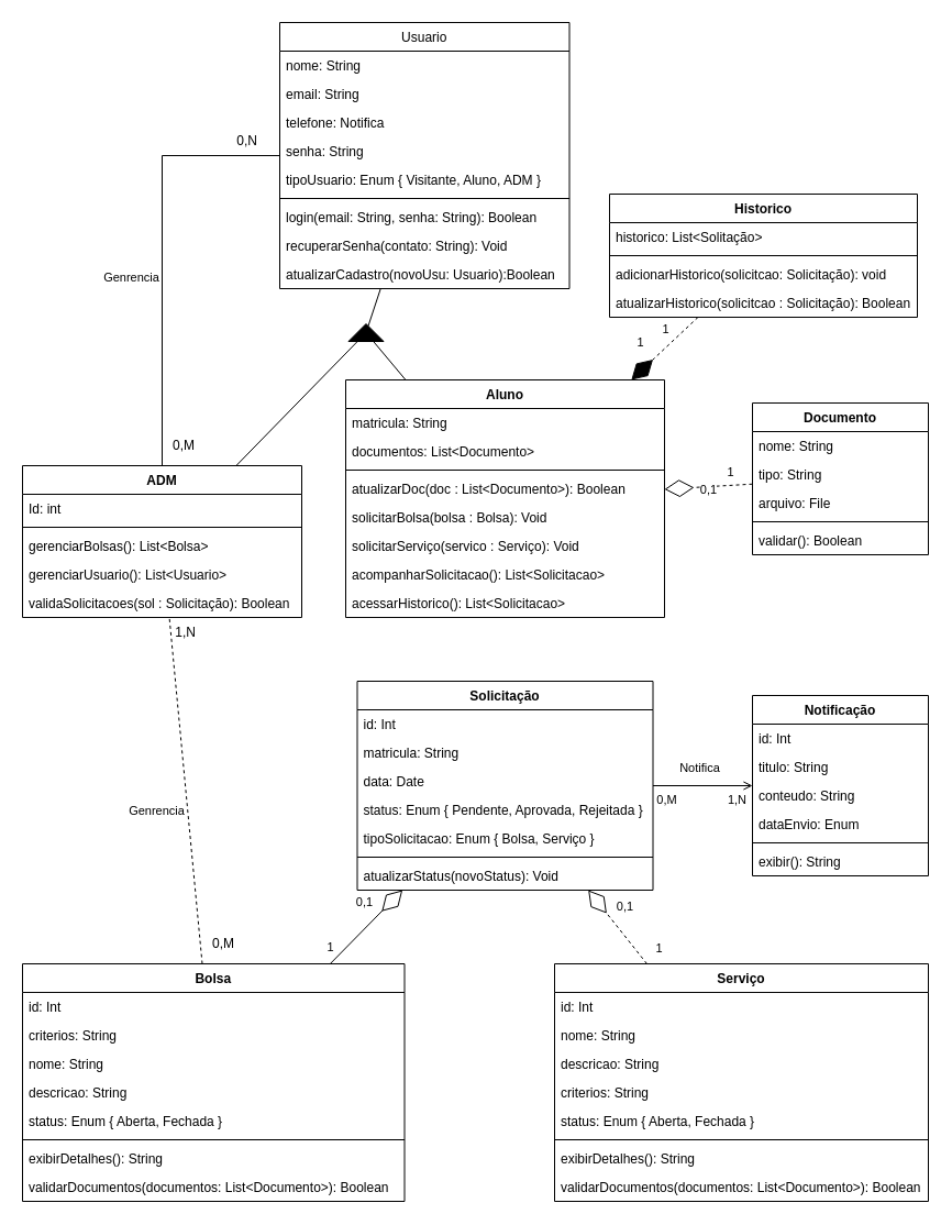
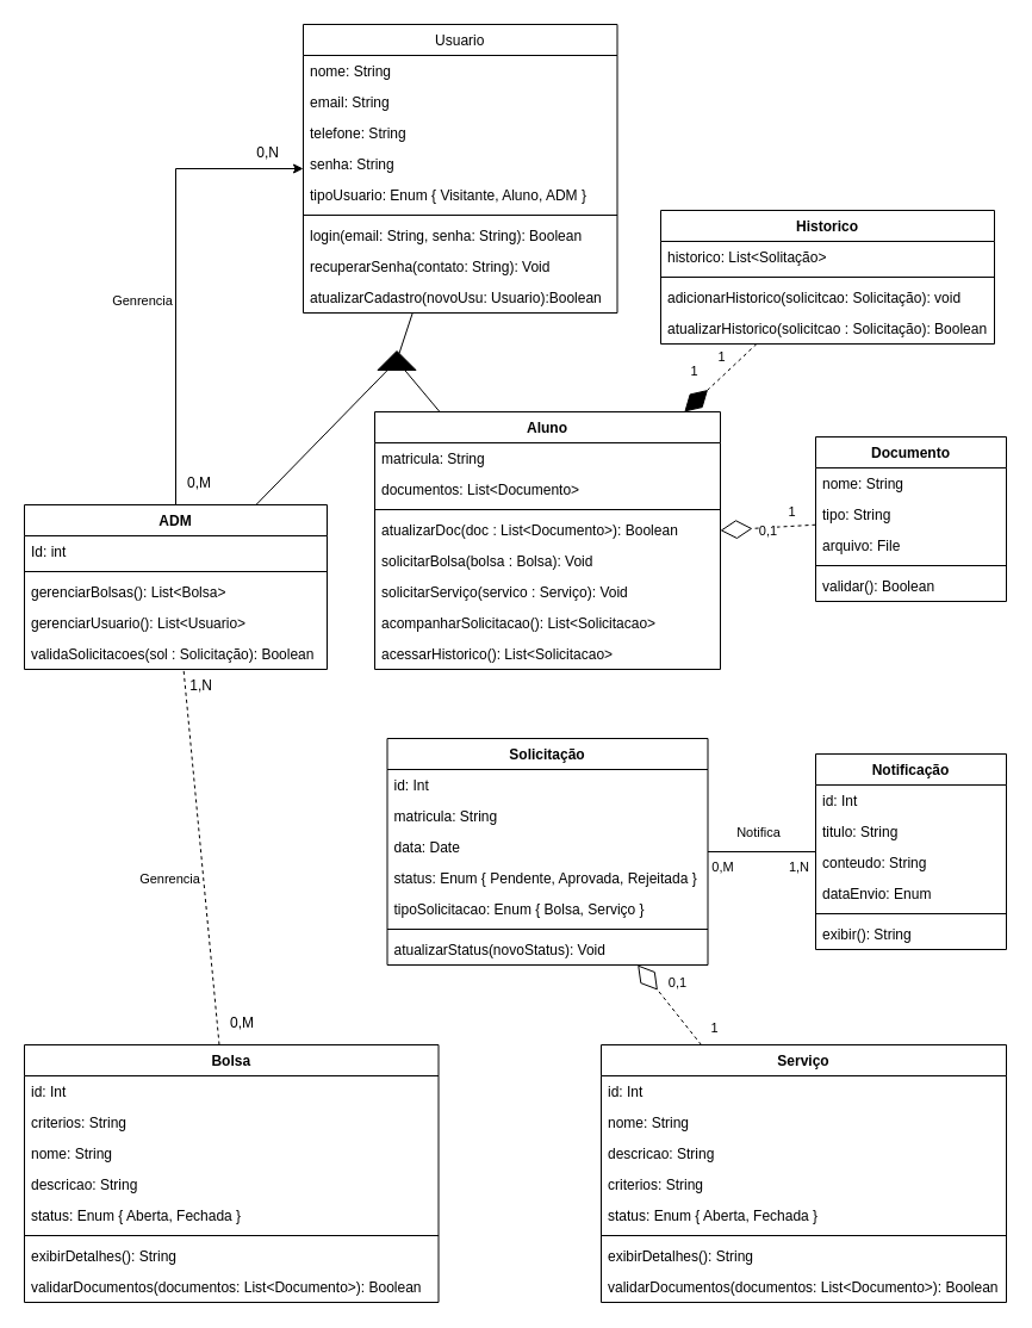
- <mxCell id="5" value="telefone: Notifica" style="text;strokeColor=none;fillColor=none;align=left;verticalAlign=top;spacingLeft=4;spacingRight=4;overflow=hidden;rotatable=0;points=[[0,0.5],[1,0.5]];portConstraint=eastwest;" parent="2" vertex="1"><mxGeometry y="78" width="263.5" height="26" as="geometry" /></mxCell>
+ <mxCell id="5" value="telefone: String" style="text;strokeColor=none;fillColor=none;align=left;verticalAlign=top;spacingLeft=4;spacingRight=4;overflow=hidden;rotatable=0;points=[[0,0.5],[1,0.5]];portConstraint=eastwest;" parent="2" vertex="1"><mxGeometry y="78" width="263.5" height="26" as="geometry" /></mxCell>
- <mxCell id="95" value="" style="endArrow=none;html=1;rounded=0;" parent="1" source="63" target="2" edge="1"><mxGeometry relative="1" as="geometry"><mxPoint x="143.105" y="358" as="sourcePoint" /><mxPoint x="113.998" y="66" as="targetPoint" /><Array as="points"><mxPoint x="147" y="141" /></Array></mxGeometry></mxCell>
+ <mxCell id="95" value="" style="endArrow=classic;html=1;rounded=0;" parent="1" source="63" target="2" edge="1"><mxGeometry relative="1" as="geometry"><mxPoint x="143.105" y="358" as="sourcePoint" /><mxPoint x="113.998" y="66" as="targetPoint" /><Array as="points"><mxPoint x="147" y="141" /></Array></mxGeometry></mxCell>
- <mxCell id="70" value="" style="endArrow=open;html=1;" parent="1" source="39" target="47" edge="1"><mxGeometry width="50" height="50" relative="1" as="geometry"><mxPoint x="547.5" y="613" as="sourcePoint" /><mxPoint x="597.5" y="563" as="targetPoint" /></mxGeometry></mxCell>
+ <mxCell id="70" value="" style="endArrow=none;html=1;" parent="1" source="39" target="47" edge="1"><mxGeometry width="50" height="50" relative="1" as="geometry"><mxPoint x="547.5" y="613" as="sourcePoint" /><mxPoint x="597.5" y="563" as="targetPoint" /></mxGeometry></mxCell>
- <mxCell id="86" value="" style="endArrow=diamondThin;endFill=0;endSize=24;html=1;" parent="1" source="21" target="39" edge="1"><mxGeometry width="160" relative="1" as="geometry"><mxPoint x="147.5" y="893" as="sourcePoint" /><mxPoint x="307.5" y="893" as="targetPoint" /></mxGeometry></mxCell>
- <mxCell id="87" value="0,1" style="edgeLabel;html=1;align=center;verticalAlign=middle;resizable=0;points=[];" parent="86" vertex="1" connectable="0"><mxGeometry x="0.521" y="-3" relative="1" as="geometry"><mxPoint x="-21" y="-8" as="offset" /></mxGeometry></mxCell>
- <mxCell id="88" value="1" style="edgeLabel;html=1;align=center;verticalAlign=middle;resizable=0;points=[];" parent="86" vertex="1" connectable="0"><mxGeometry x="-0.543" y="1" relative="1" as="geometry"><mxPoint x="-14" as="offset" /></mxGeometry></mxCell>
